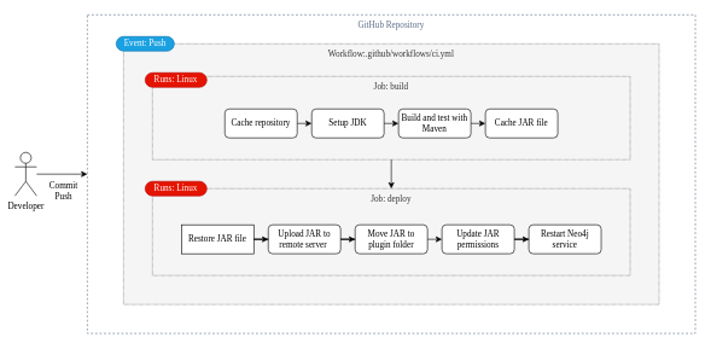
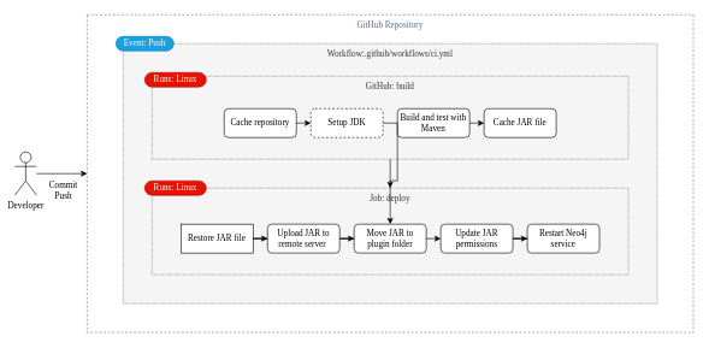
- <mxCell id="5" value="Job: build" style="fillColor=#f5f5f5;strokeColor=#666666;dashed=1;verticalAlign=top;fontStyle=0;fontColor=#333333;fontFamily=Fira Code;fontSource=https%3A%2F%2Ffonts.googleapis.com%2Fcss%3Ffamily%3DFira%2BCode;dashPattern=1 1;" parent="1" vertex="1"><mxGeometry x="210" y="105" width="660" height="115" as="geometry" /></mxCell>
+ <mxCell id="5" value="GitHub: build" style="fillColor=#f5f5f5;strokeColor=#666666;dashed=1;verticalAlign=top;fontStyle=0;fontColor=#333333;fontFamily=Fira Code;fontSource=https%3A%2F%2Ffonts.googleapis.com%2Fcss%3Ffamily%3DFira%2BCode;dashPattern=1 1;" parent="1" vertex="1"><mxGeometry x="210" y="105" width="660" height="115" as="geometry" /></mxCell>
- <mxCell id="15" value="Setup JDK" style="rounded=1;whiteSpace=wrap;html=1;strokeColor=default;fontFamily=Fira Sans;fontSource=https%3A%2F%2Ffonts.googleapis.com%2Fcss%3Ffamily%3DFira%2BSans;" parent="13" vertex="1"><mxGeometry x="120" width="100" height="40" as="geometry" /></mxCell>
+ <mxCell id="15" value="Setup JDK" style="rounded=1;whiteSpace=wrap;html=1;strokeColor=default;fontFamily=Fira Sans;fontSource=https%3A%2F%2Ffonts.googleapis.com%2Fcss%3Ffamily%3DFira%2BSans;dashed=1;" parent="13" vertex="1"><mxGeometry x="120" width="100" height="40" as="geometry" /></mxCell>
- <mxCell id="19" style="edgeStyle=orthogonalEdgeStyle;rounded=0;orthogonalLoop=1;jettySize=auto;html=1;exitX=1;exitY=0.5;exitDx=0;exitDy=0;entryX=0;entryY=0.5;entryDx=0;entryDy=0;fontFamily=Fira Sans;fontSource=https%3A%2F%2Ffonts.googleapis.com%2Fcss%3Ffamily%3DFira%2BSans;" parent="13" source="15" target="16" edge="1"><mxGeometry relative="1" as="geometry" /></mxCell>
+ <mxCell id="19" style="edgeStyle=orthogonalEdgeStyle;rounded=0;orthogonalLoop=1;jettySize=auto;html=1;exitX=1;exitY=0.5;exitDx=0;exitDy=0;fontFamily=Fira Sans;fontSource=https%3A%2F%2Ffonts.googleapis.com%2Fcss%3Ffamily%3DFira%2BSans;" parent="13" source="15" target="23" edge="1"><mxGeometry relative="1" as="geometry" /></mxCell>
